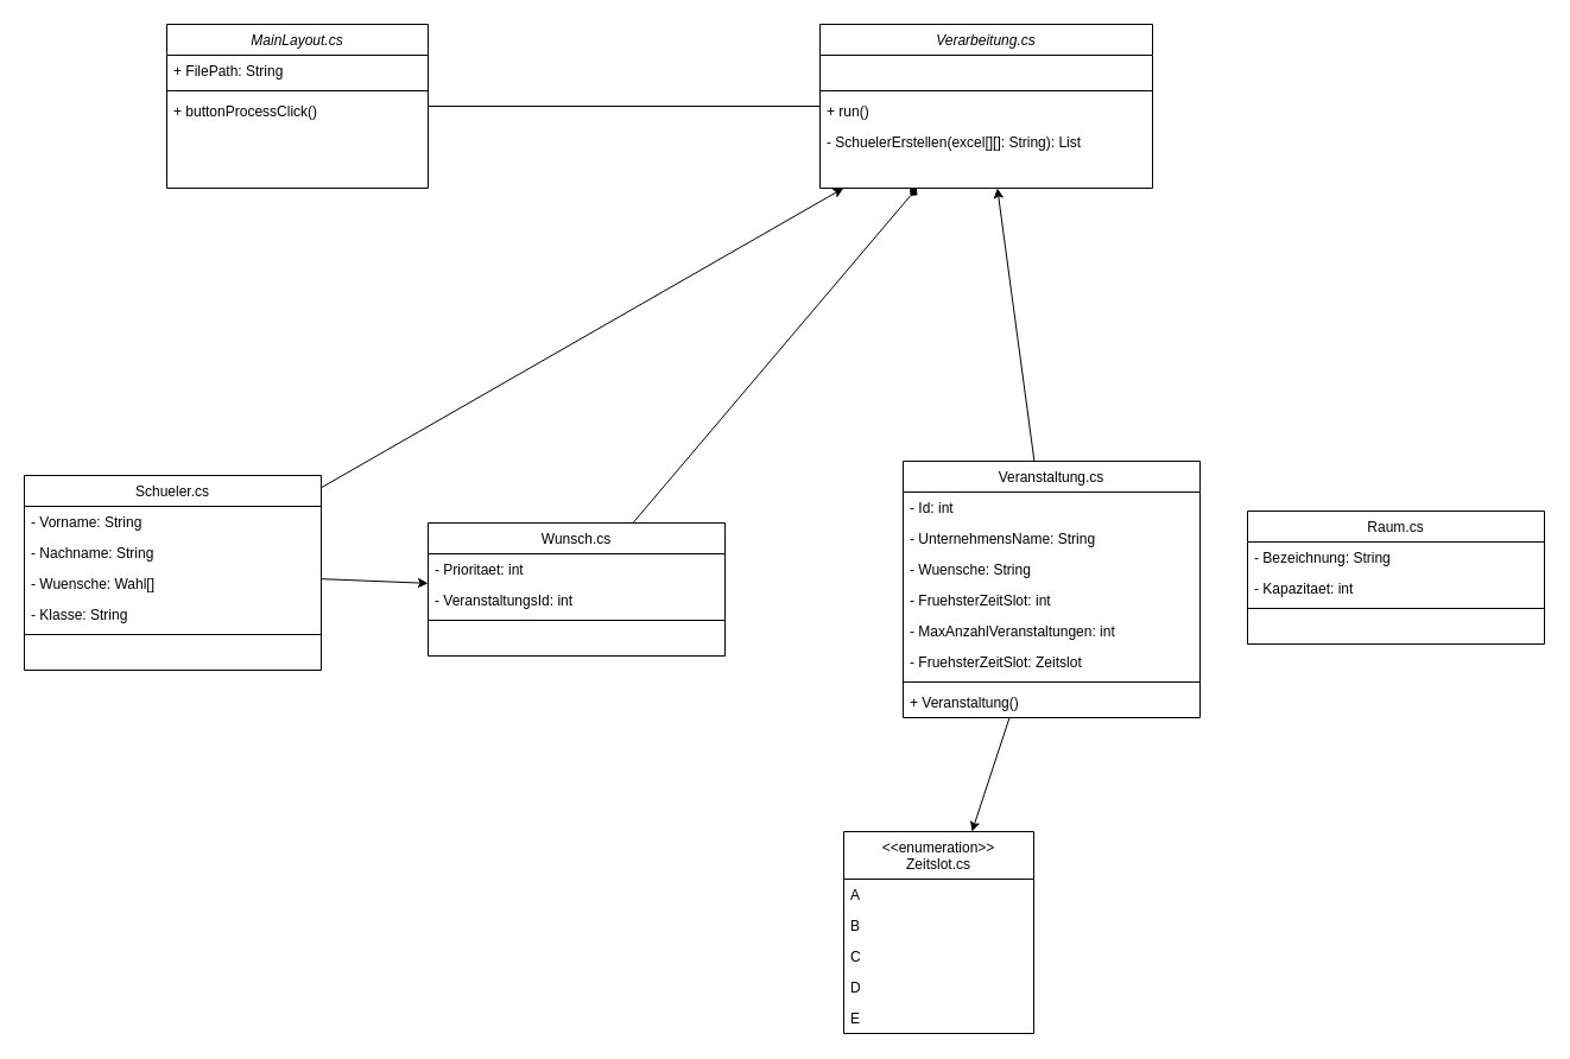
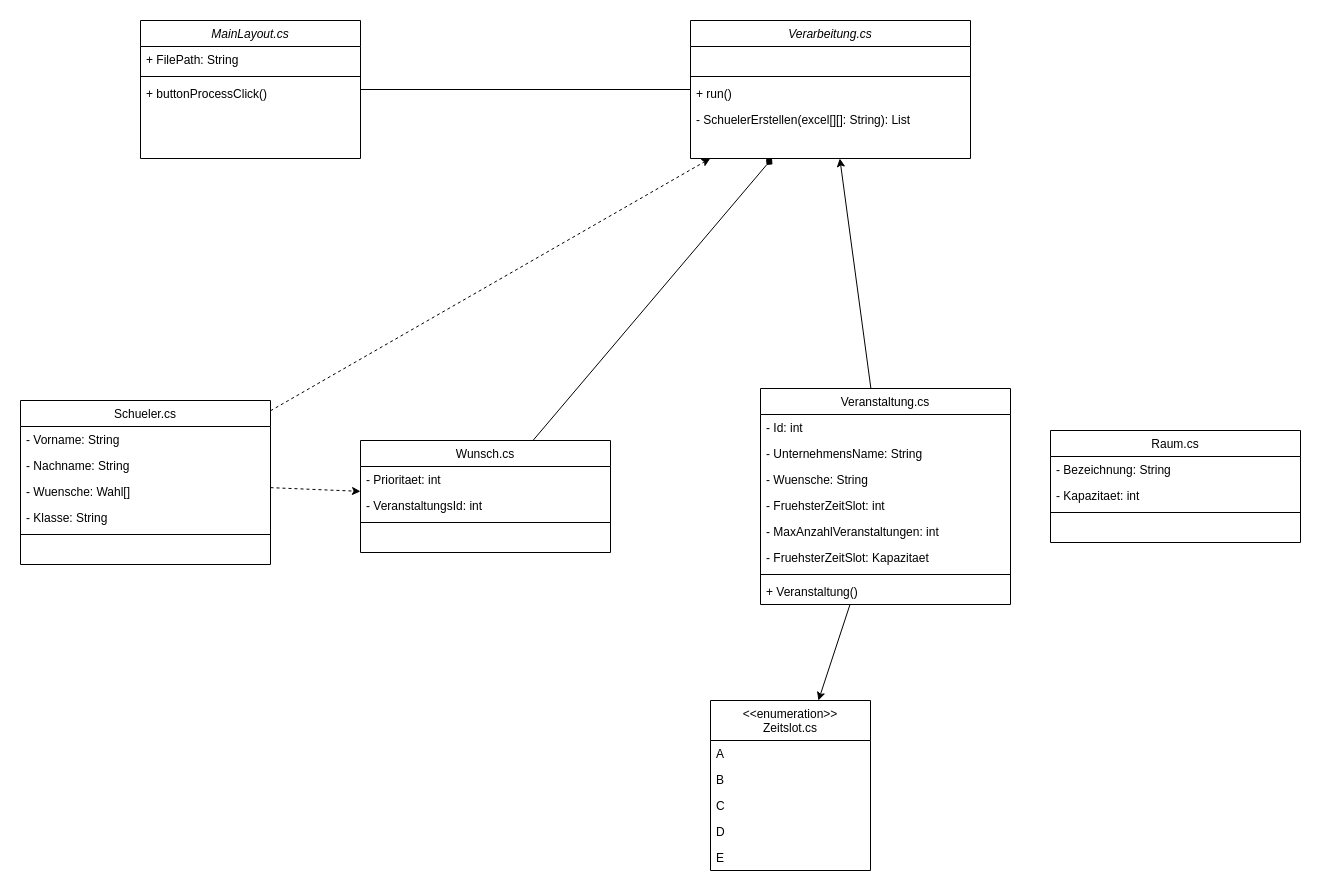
- <mxCell id="11" value="" style="endArrow=classic;html=1;rounded=0;" edge="1" parent="1" source="21" target="6"><mxGeometry width="50" height="50" relative="1" as="geometry"><mxPoint x="426.113" y="410" as="sourcePoint" /><mxPoint x="710" y="200" as="targetPoint" /></mxGeometry></mxCell>
+ <mxCell id="11" value="" style="endArrow=classic;html=1;rounded=0;dashed=1;" edge="1" parent="1" source="21" target="6"><mxGeometry width="50" height="50" relative="1" as="geometry"><mxPoint x="426.113" y="410" as="sourcePoint" /><mxPoint x="710" y="200" as="targetPoint" /></mxGeometry></mxCell>
- <mxCell id="14" value="" style="endArrow=classic;html=1;rounded=0;" edge="1" parent="1" source="21" target="37"><mxGeometry width="50" height="50" relative="1" as="geometry"><mxPoint x="490" y="477.455" as="sourcePoint" /><mxPoint x="550" y="474.485" as="targetPoint" /></mxGeometry></mxCell>
+ <mxCell id="14" value="" style="endArrow=classic;html=1;rounded=0;dashed=1;" edge="1" parent="1" source="21" target="37"><mxGeometry width="50" height="50" relative="1" as="geometry"><mxPoint x="490" y="477.455" as="sourcePoint" /><mxPoint x="550" y="474.485" as="targetPoint" /></mxGeometry></mxCell>
- <mxCell id="34" value="- FruehsterZeitSlot: Zeitslot" style="text;align=left;verticalAlign=top;spacingLeft=4;spacingRight=4;overflow=hidden;rotatable=0;points=[[0,0.5],[1,0.5]];portConstraint=eastwest;" vertex="1" parent="28"><mxGeometry y="156" width="250" height="26" as="geometry" /></mxCell>
+ <mxCell id="34" value="- FruehsterZeitSlot: Kapazitaet" style="text;align=left;verticalAlign=top;spacingLeft=4;spacingRight=4;overflow=hidden;rotatable=0;points=[[0,0.5],[1,0.5]];portConstraint=eastwest;" vertex="1" parent="28"><mxGeometry y="156" width="250" height="26" as="geometry" /></mxCell>
